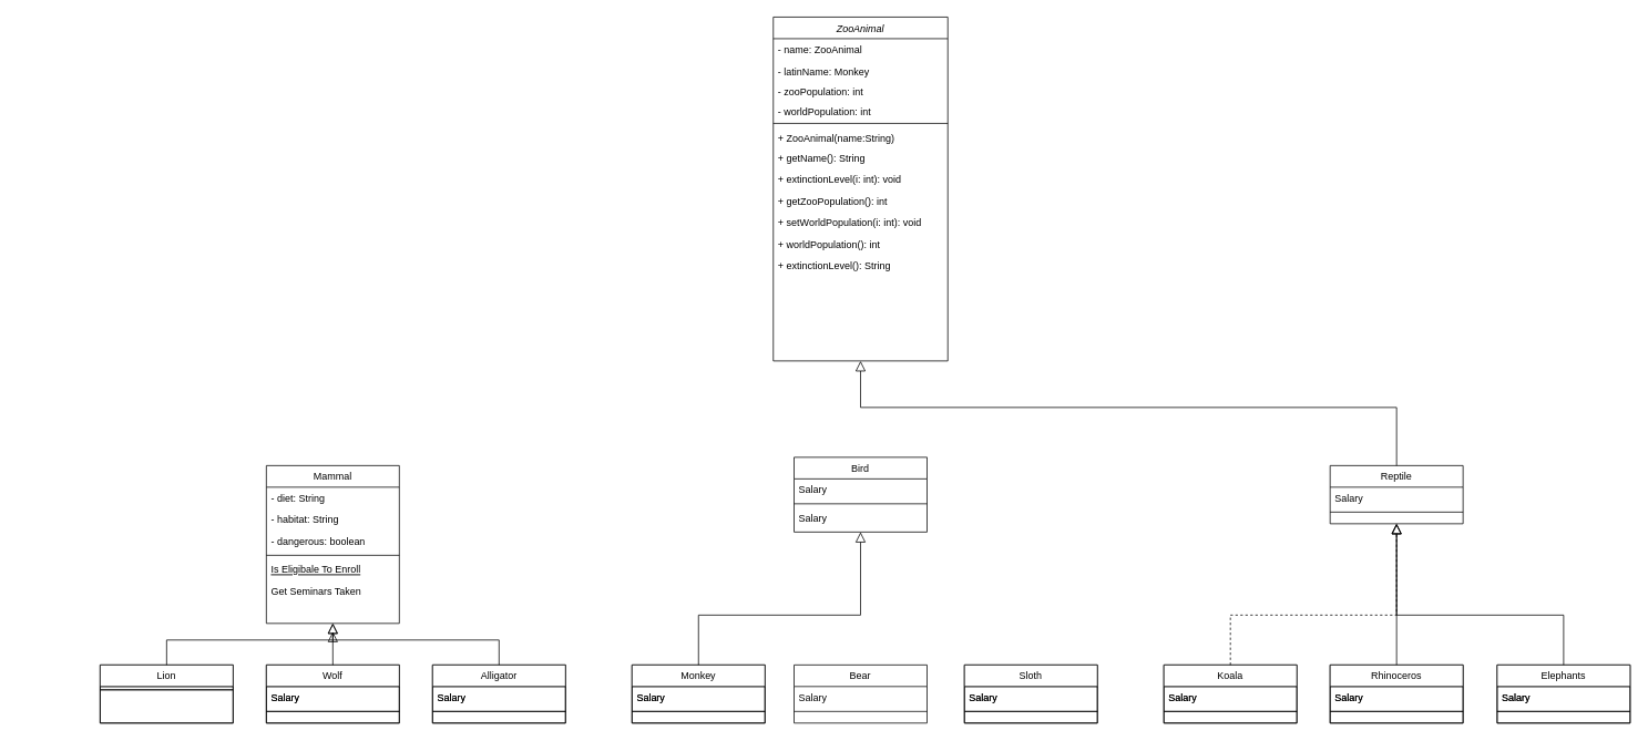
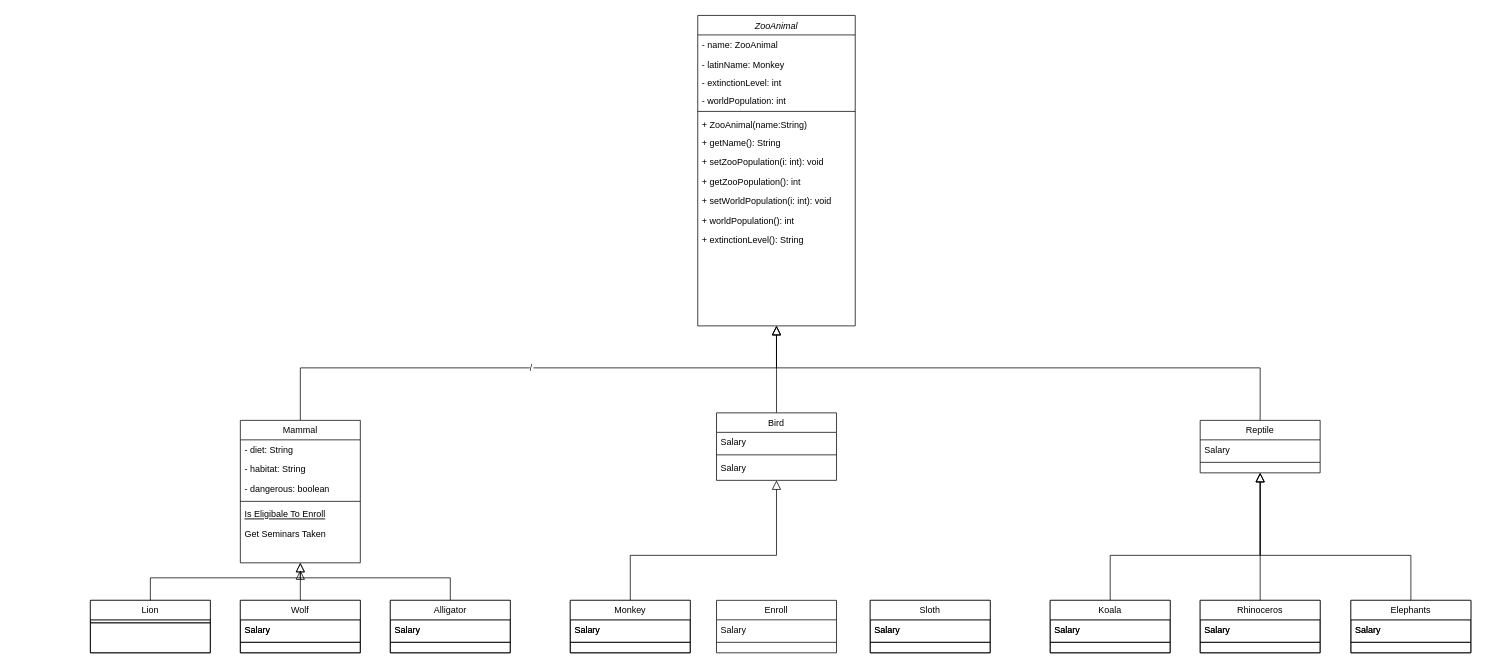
- <mxCell id="71" value="- zooPopulation: int" style="text;align=left;verticalAlign=top;spacingLeft=4;spacingRight=4;overflow=hidden;rotatable=0;points=[[0,0.5],[1,0.5]];portConstraint=eastwest;rounded=0;shadow=0;html=0;" parent="68" vertex="1"><mxGeometry y="76" width="210" height="24" as="geometry" /></mxCell>
+ <mxCell id="71" value="- extinctionLevel: int" style="text;align=left;verticalAlign=top;spacingLeft=4;spacingRight=4;overflow=hidden;rotatable=0;points=[[0,0.5],[1,0.5]];portConstraint=eastwest;rounded=0;shadow=0;html=0;" parent="68" vertex="1"><mxGeometry y="76" width="210" height="24" as="geometry" /></mxCell>
- <mxCell id="76" value="+ extinctionLevel(i: int): void&#10;" style="text;align=left;verticalAlign=top;spacingLeft=4;spacingRight=4;overflow=hidden;rotatable=0;points=[[0,0.5],[1,0.5]];portConstraint=eastwest;" parent="68" vertex="1"><mxGeometry y="182" width="210" height="26" as="geometry" /></mxCell>
+ <mxCell id="76" value="+ setZooPopulation(i: int): void&#10;" style="text;align=left;verticalAlign=top;spacingLeft=4;spacingRight=4;overflow=hidden;rotatable=0;points=[[0,0.5],[1,0.5]];portConstraint=eastwest;" parent="68" vertex="1"><mxGeometry y="182" width="210" height="26" as="geometry" /></mxCell>
+ <mxCell id="2" value="/" style="endArrow=block;endSize=10;endFill=0;shadow=0;strokeWidth=1;rounded=0;edgeStyle=elbowEdgeStyle;elbow=vertical;entryX=0.5;entryY=1;entryDx=0;entryDy=0;" parent="1" source="33" target="68" edge="1"><mxGeometry x="-0.006" width="160" relative="1" as="geometry"><mxPoint x="840" y="403" as="sourcePoint" /><mxPoint x="840" y="403" as="targetPoint" /><Array as="points"><mxPoint x="710" y="490" /><mxPoint x="1030" y="499" /><mxPoint x="1010" y="499" /></Array><mxPoint as="offset" /></mxGeometry></mxCell>
+ <mxCell id="3" value="" style="endArrow=block;endSize=10;endFill=0;shadow=0;strokeWidth=1;rounded=0;edgeStyle=elbowEdgeStyle;elbow=vertical;exitX=0.5;exitY=0;exitDx=0;exitDy=0;entryX=0.5;entryY=1;entryDx=0;entryDy=0;" parent="1" source="81" target="68" edge="1"><mxGeometry width="160" relative="1" as="geometry"><mxPoint x="850" y="573" as="sourcePoint" /><mxPoint x="1035" y="410" as="targetPoint" /><Array as="points" /></mxGeometry></mxCell>
- <mxCell id="64" value="" style="endArrow=block;endSize=10;endFill=0;shadow=0;strokeWidth=1;rounded=0;edgeStyle=elbowEdgeStyle;elbow=vertical;exitX=0.5;exitY=0;exitDx=0;exitDy=0;entryX=0.5;entryY=1;entryDx=0;entryDy=0;dashed=1;" parent="1" source="49" target="43" edge="1"><mxGeometry width="160" relative="1" as="geometry"><mxPoint x="1480" y="790" as="sourcePoint" /><mxPoint x="1680" y="650" as="targetPoint" /><Array as="points"><mxPoint x="1600" y="740" /><mxPoint x="1560" y="740" /><mxPoint x="1300" y="740" /><mxPoint x="1300" y="740" /></Array></mxGeometry></mxCell>
+ <mxCell id="64" value="" style="endArrow=block;endSize=10;endFill=0;shadow=0;strokeWidth=1;rounded=0;edgeStyle=elbowEdgeStyle;elbow=vertical;exitX=0.5;exitY=0;exitDx=0;exitDy=0;entryX=0.5;entryY=1;entryDx=0;entryDy=0;" parent="1" source="49" target="43" edge="1"><mxGeometry width="160" relative="1" as="geometry"><mxPoint x="1480" y="790" as="sourcePoint" /><mxPoint x="1680" y="650" as="targetPoint" /><Array as="points"><mxPoint x="1600" y="740" /><mxPoint x="1560" y="740" /><mxPoint x="1300" y="740" /><mxPoint x="1300" y="740" /></Array></mxGeometry></mxCell>
- <mxCell id="85" value="Bear" style="swimlane;fontStyle=0;align=center;verticalAlign=top;childLayout=stackLayout;horizontal=1;startSize=26;horizontalStack=0;resizeParent=1;resizeLast=0;collapsible=1;marginBottom=0;rounded=0;shadow=0;strokeWidth=1;" parent="1" vertex="1"><mxGeometry x="955" y="800" width="160" height="70" as="geometry"><mxRectangle x="340" y="380" width="170" height="26" as="alternateBounds" /></mxGeometry></mxCell>
+ <mxCell id="85" value="Enroll" style="swimlane;fontStyle=0;align=center;verticalAlign=top;childLayout=stackLayout;horizontal=1;startSize=26;horizontalStack=0;resizeParent=1;resizeLast=0;collapsible=1;marginBottom=0;rounded=0;shadow=0;strokeWidth=1;" parent="1" vertex="1"><mxGeometry x="955" y="800" width="160" height="70" as="geometry"><mxRectangle x="340" y="380" width="170" height="26" as="alternateBounds" /></mxGeometry></mxCell>
